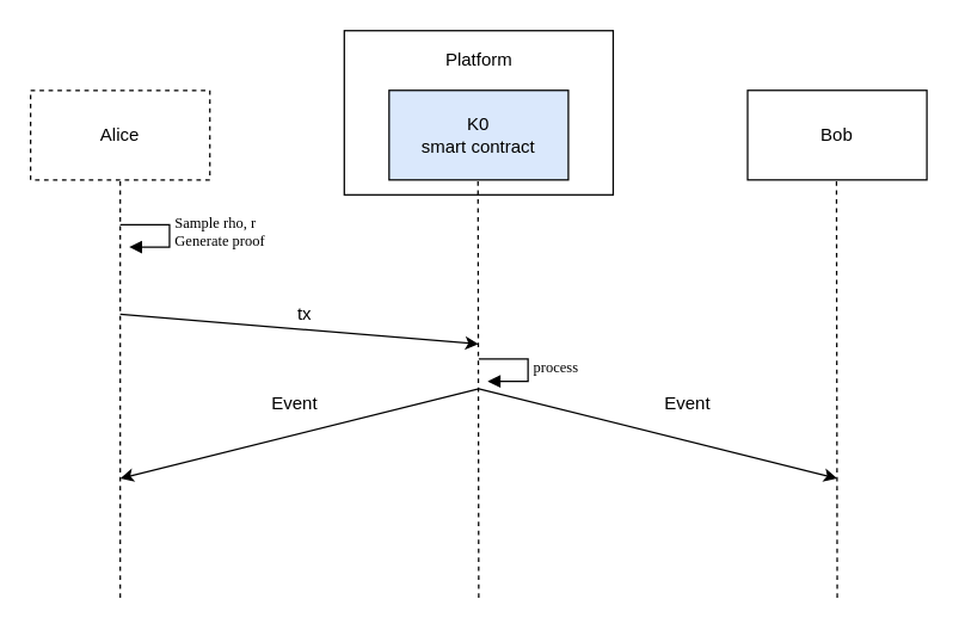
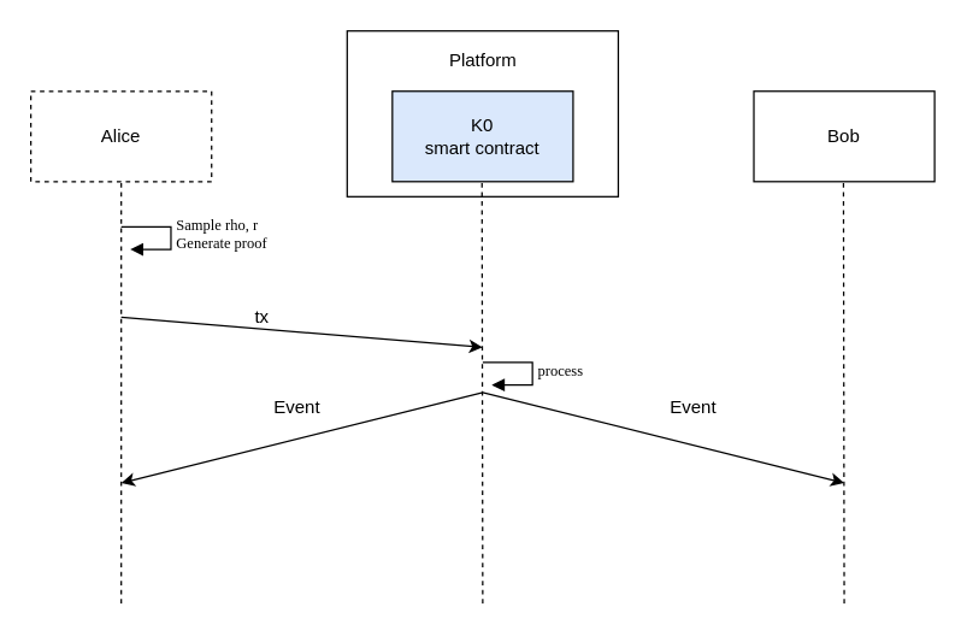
- <mxCell id="10" value="tx" style="text;html=1;resizable=0;points=[];autosize=1;align=left;verticalAlign=top;spacingTop=-4;" parent="1" vertex="1"><mxGeometry x="197" y="200" width="20" height="20" as="geometry" /></mxCell>
+ <mxCell id="10" value="tx" style="text;html=1;resizable=0;points=[];autosize=1;align=left;verticalAlign=top;spacingTop=-4;" parent="1" vertex="1"><mxGeometry x="167" y="200" width="20" height="20" as="geometry" /></mxCell>
